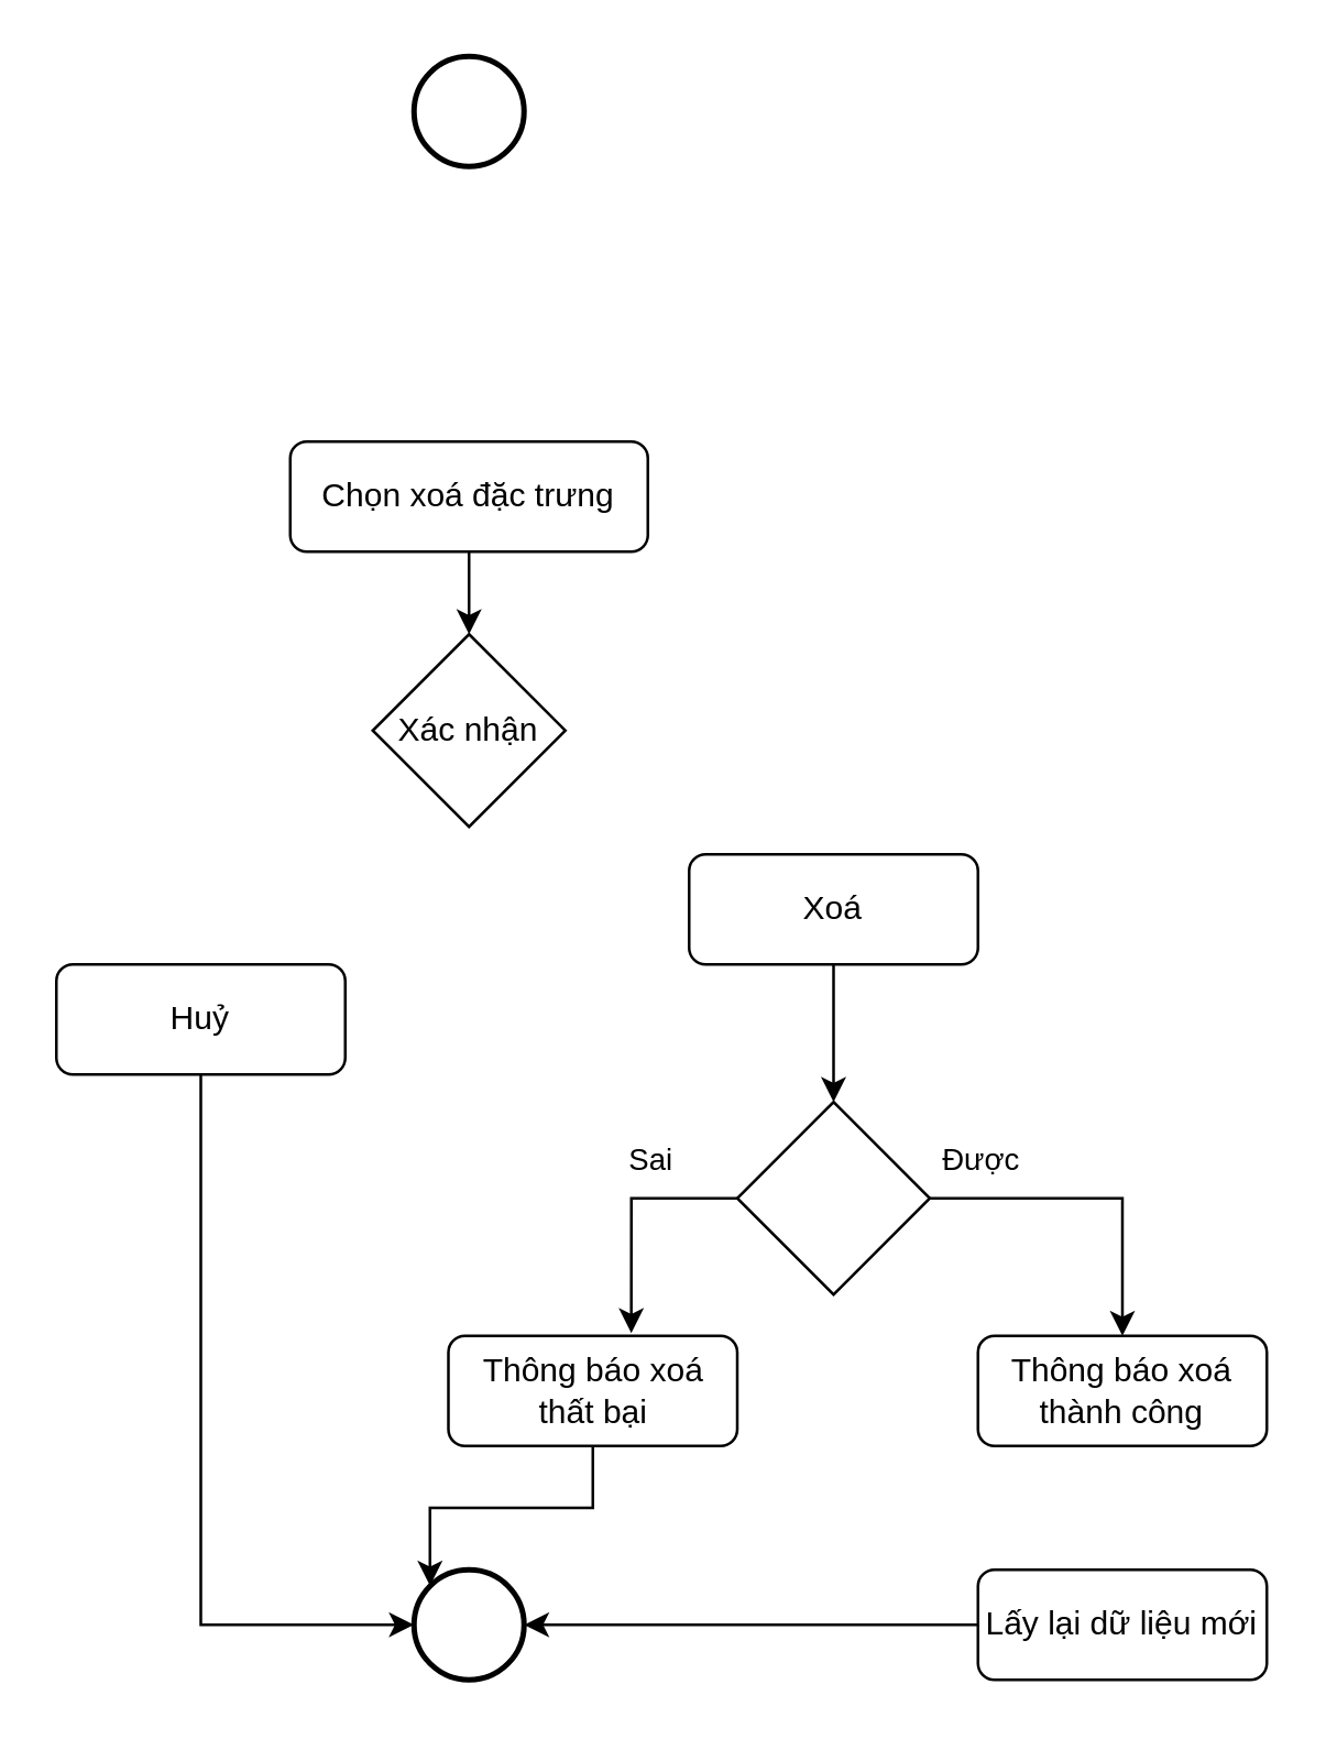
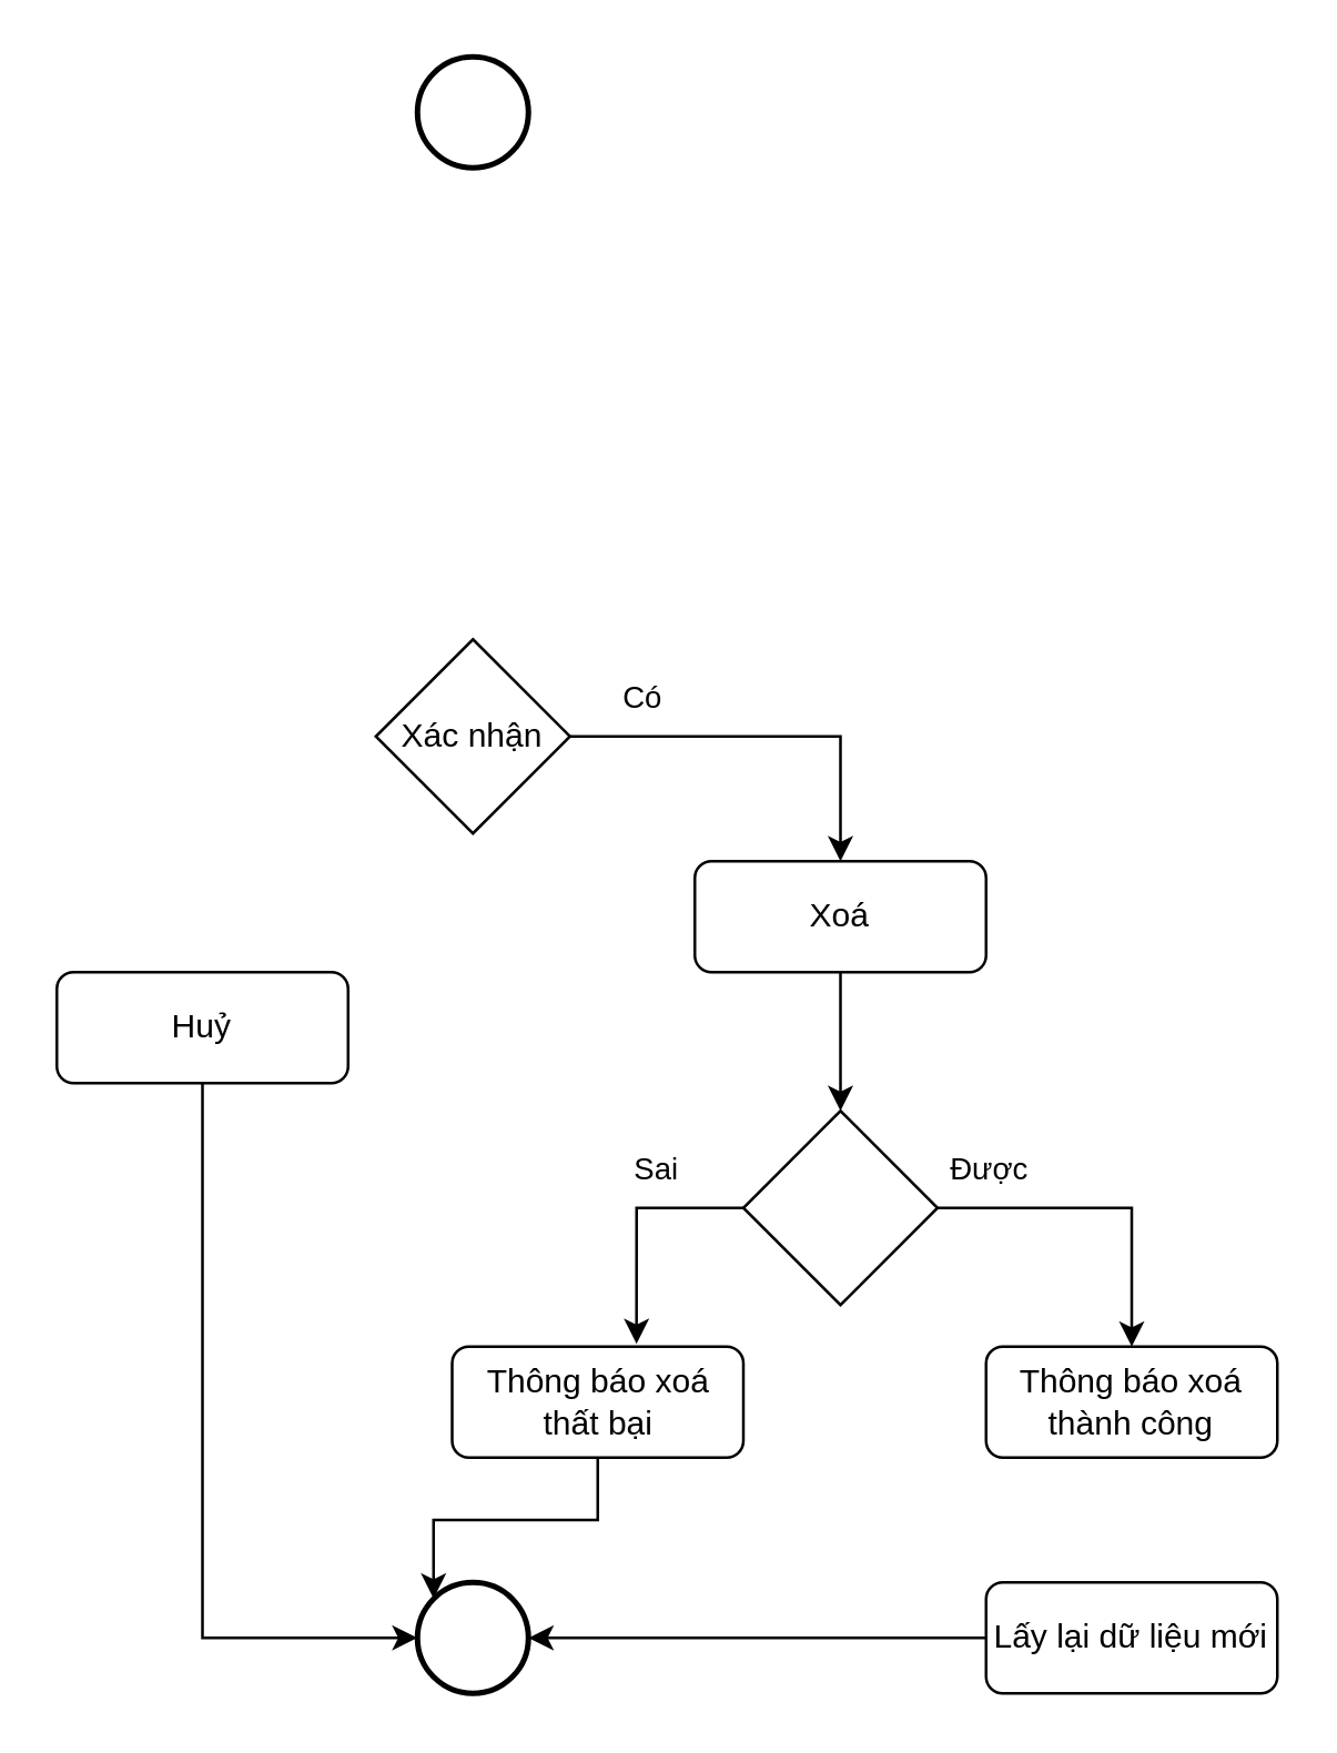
- <mxCell id="4" value="Chọn xoá đặc trưng" style="rounded=1;whiteSpace=wrap;html=1;" vertex="1" parent="1"><mxGeometry x="105" y="160" width="130" height="40" as="geometry" /></mxCell>
- <mxCell id="3" value="" style="edgeStyle=orthogonalEdgeStyle;rounded=0;orthogonalLoop=1;jettySize=auto;html=1;" edge="1" parent="1" source="4" target="7"><mxGeometry relative="1" as="geometry" /></mxCell>
+ <mxCell id="5" style="edgeStyle=orthogonalEdgeStyle;rounded=0;orthogonalLoop=1;jettySize=auto;html=1;entryX=0.5;entryY=0;entryDx=0;entryDy=0;" edge="1" parent="1" source="7" target="10"><mxGeometry relative="1" as="geometry" /></mxCell>
+ <mxCell id="6" value="Có" style="edgeLabel;html=1;align=center;verticalAlign=middle;resizable=0;points=[];" vertex="1" connectable="0" parent="5"><mxGeometry x="-0.383" y="-1" relative="1" as="geometry"><mxPoint x="-19" y="-16" as="offset" /></mxGeometry></mxCell>
